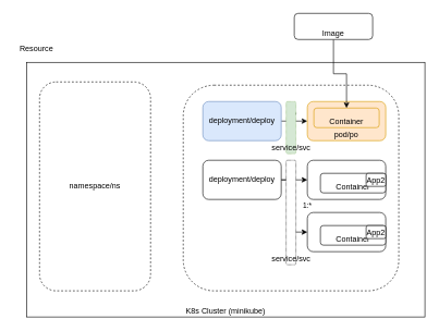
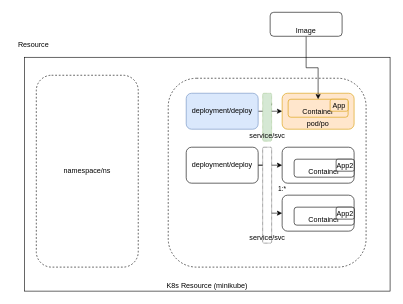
+ <mxCell id="11" value="App" style="rounded=1;whiteSpace=wrap;html=1;verticalAlign=bottom;fillColor=#ffe6cc;strokeColor=#d79b00;" vertex="1" parent="1"><mxGeometry x="550" y="165" width="30" height="20" as="geometry" /></mxCell>
- <mxCell id="2" value="K8s Cluster (minikube)" style="rounded=0;whiteSpace=wrap;html=1;verticalAlign=bottom;" vertex="1" parent="1"><mxGeometry x="40" y="95" width="610" height="390" as="geometry" /></mxCell>
+ <mxCell id="2" value="K8s Resource (minikube)" style="rounded=0;whiteSpace=wrap;html=1;verticalAlign=bottom;" vertex="1" parent="1"><mxGeometry x="40" y="95" width="610" height="390" as="geometry" /></mxCell>
